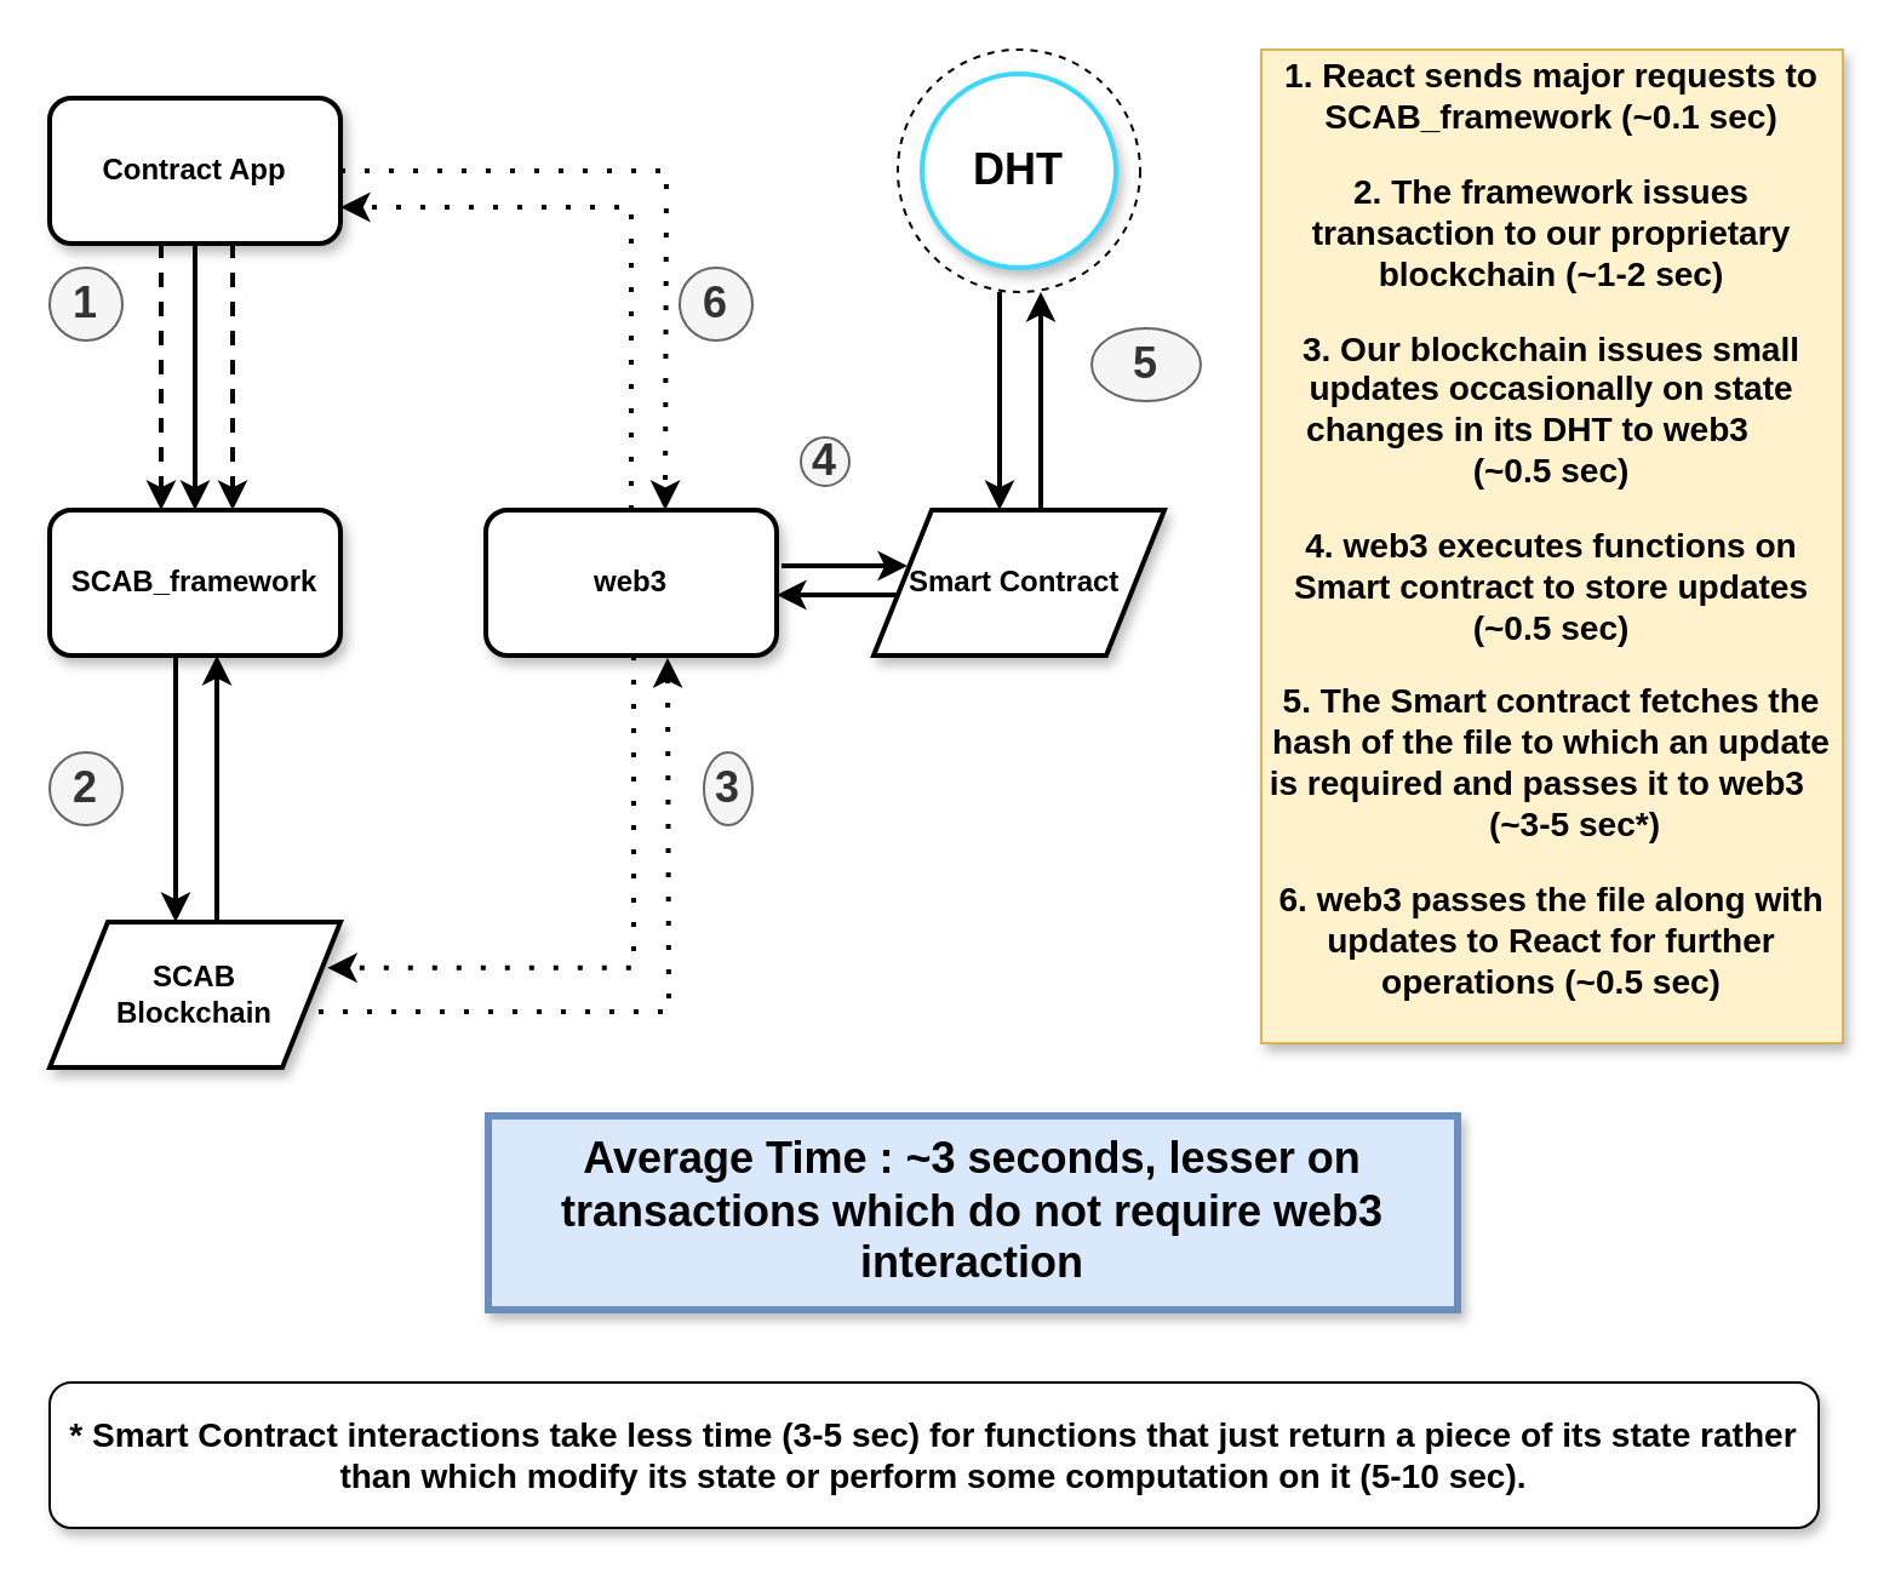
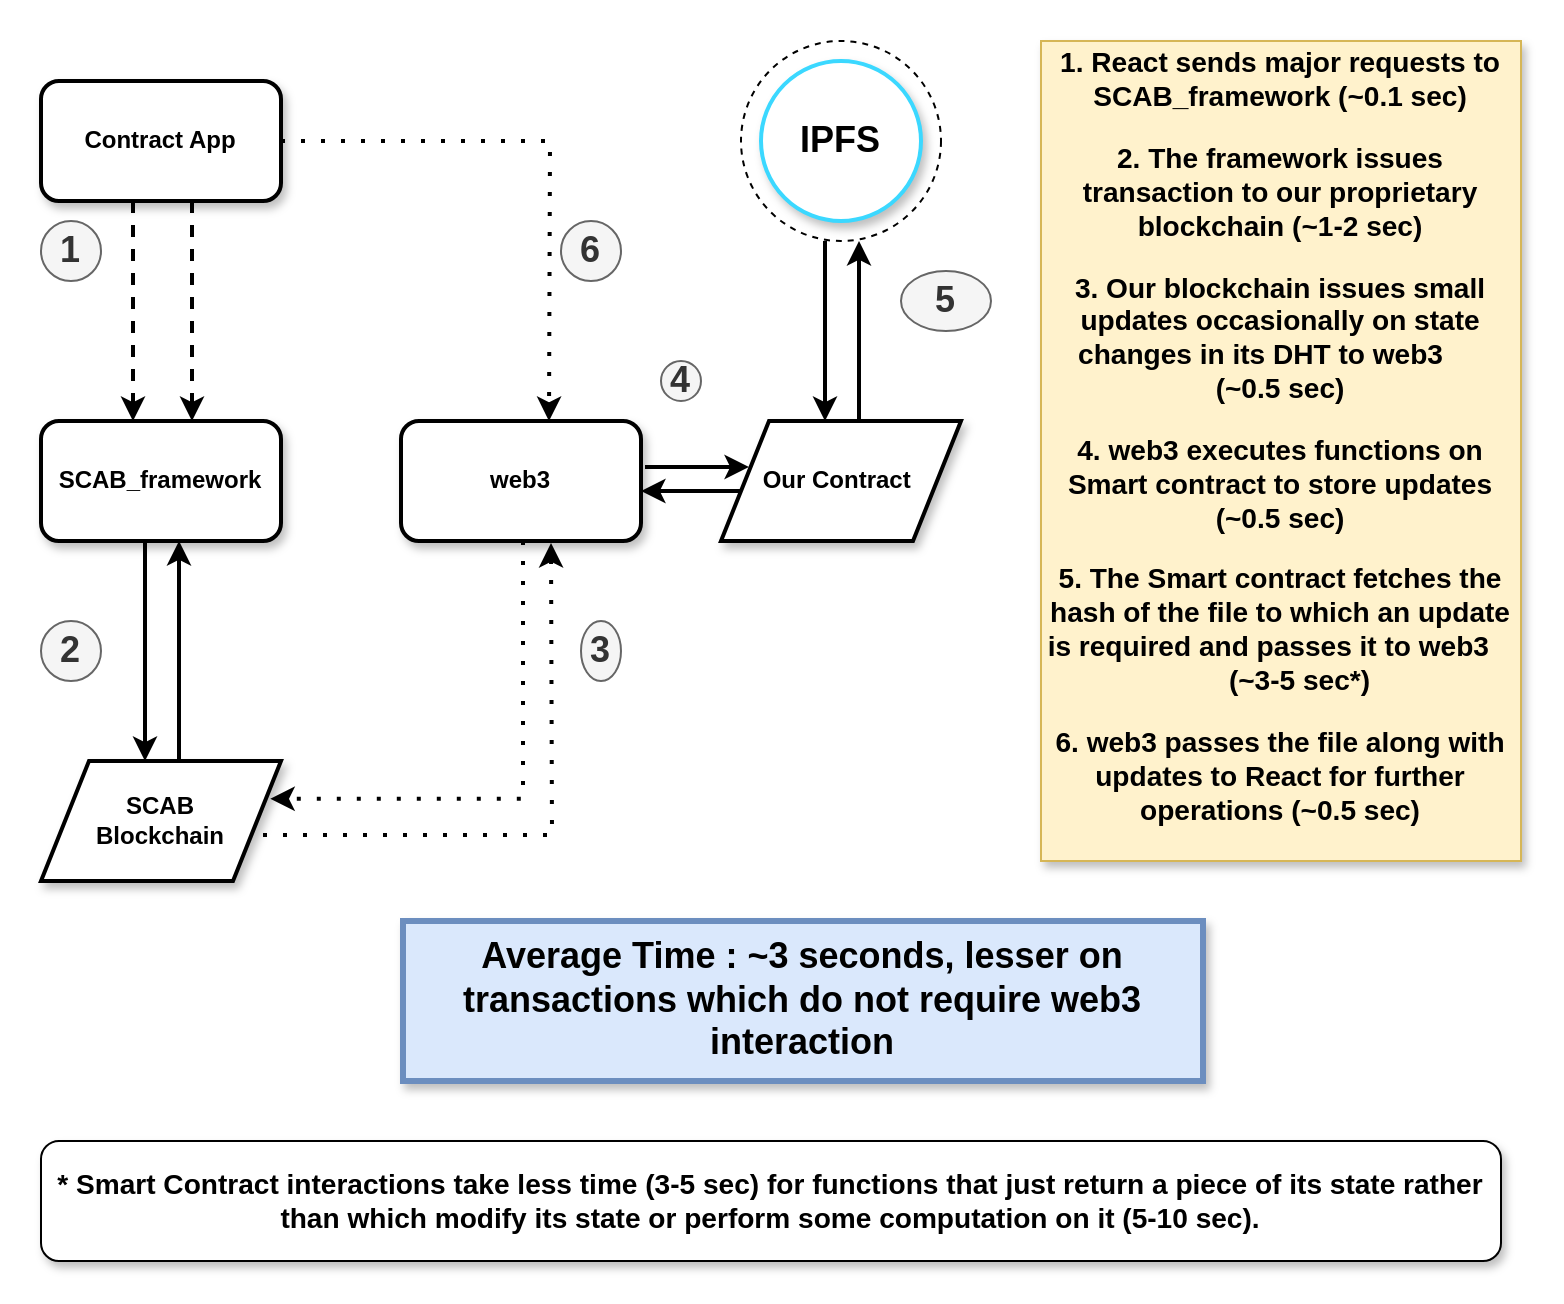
- <mxCell id="25" value="&lt;h2&gt;DHT&lt;/h2&gt;" style="ellipse;whiteSpace=wrap;html=1;aspect=fixed;rounded=0;shadow=1;glass=0;comic=0;strokeColor=#3BD8FF;strokeWidth=2;" vertex="1" parent="1"><mxGeometry x="380" y="30" width="80" height="80" as="geometry" /></mxCell>
+ <mxCell id="25" value="&lt;h2&gt;IPFS&lt;/h2&gt;" style="ellipse;whiteSpace=wrap;html=1;aspect=fixed;rounded=0;shadow=1;glass=0;comic=0;strokeColor=#3BD8FF;strokeWidth=2;" vertex="1" parent="1"><mxGeometry x="380" y="30" width="80" height="80" as="geometry" /></mxCell>
- <mxCell id="23" style="edgeStyle=orthogonalEdgeStyle;rounded=0;orthogonalLoop=1;jettySize=auto;html=1;dashed=1;dashPattern=1 4;strokeWidth=2;entryX=1;entryY=0.75;entryDx=0;entryDy=0;exitX=0.5;exitY=0;exitDx=0;exitDy=0;" edge="1" parent="1" source="19" target="4"><mxGeometry relative="1" as="geometry"><mxPoint x="290" y="-60" as="sourcePoint" /><mxPoint x="410" y="80" as="targetPoint" /></mxGeometry></mxCell>
- <mxCell id="2" style="edgeStyle=orthogonalEdgeStyle;rounded=0;orthogonalLoop=1;jettySize=auto;html=1;strokeWidth=2;" edge="1" parent="1" source="4" target="6"><mxGeometry relative="1" as="geometry" /></mxCell>
- <mxCell id="9" value="&lt;b&gt;Smart Contract&amp;nbsp;&lt;/b&gt;" style="shape=parallelogram;perimeter=parallelogramPerimeter;whiteSpace=wrap;html=1;shadow=1;strokeWidth=2;" vertex="1" parent="1"><mxGeometry x="360" y="210" width="120" height="60" as="geometry" /></mxCell>
+ <mxCell id="9" value="&lt;b&gt;Our Contract&amp;nbsp;&lt;/b&gt;" style="shape=parallelogram;perimeter=parallelogramPerimeter;whiteSpace=wrap;html=1;shadow=1;strokeWidth=2;" vertex="1" parent="1"><mxGeometry x="360" y="210" width="120" height="60" as="geometry" /></mxCell>
